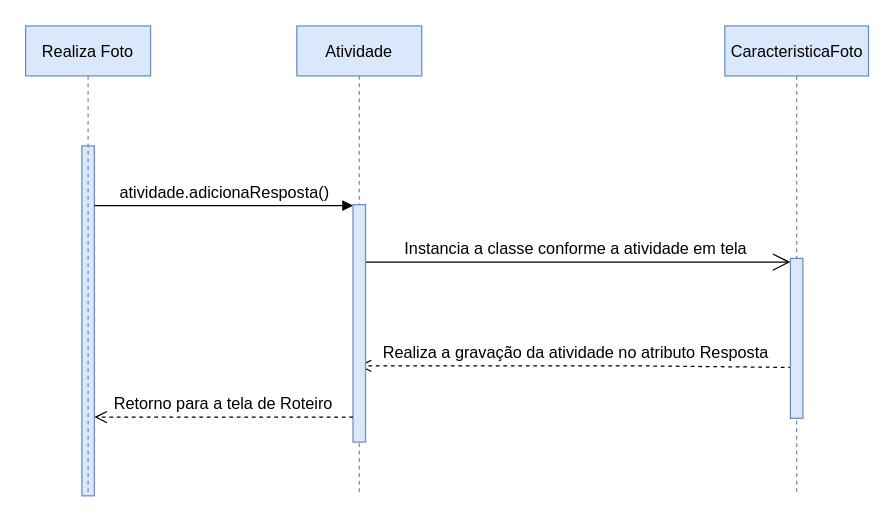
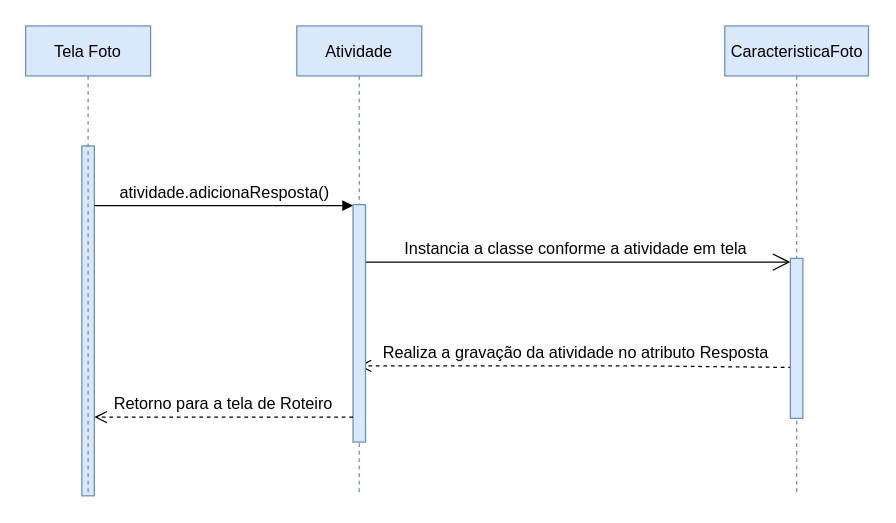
- <mxCell id="12" value="Realiza Foto" style="shape=umlLifeline;perimeter=lifelinePerimeter;whiteSpace=wrap;html=1;container=1;collapsible=0;recursiveResize=0;outlineConnect=0;fontSize=13;fillColor=#dae8fc;align=center;strokeColor=#6c8ebf;" parent="1" vertex="1"><mxGeometry x="20" y="20" width="100" height="376" as="geometry" /></mxCell>
+ <mxCell id="12" value="Tela Foto" style="shape=umlLifeline;perimeter=lifelinePerimeter;whiteSpace=wrap;html=1;container=1;collapsible=0;recursiveResize=0;outlineConnect=0;fontSize=13;fillColor=#dae8fc;align=center;strokeColor=#6c8ebf;" parent="1" vertex="1"><mxGeometry x="20" y="20" width="100" height="376" as="geometry" /></mxCell>
